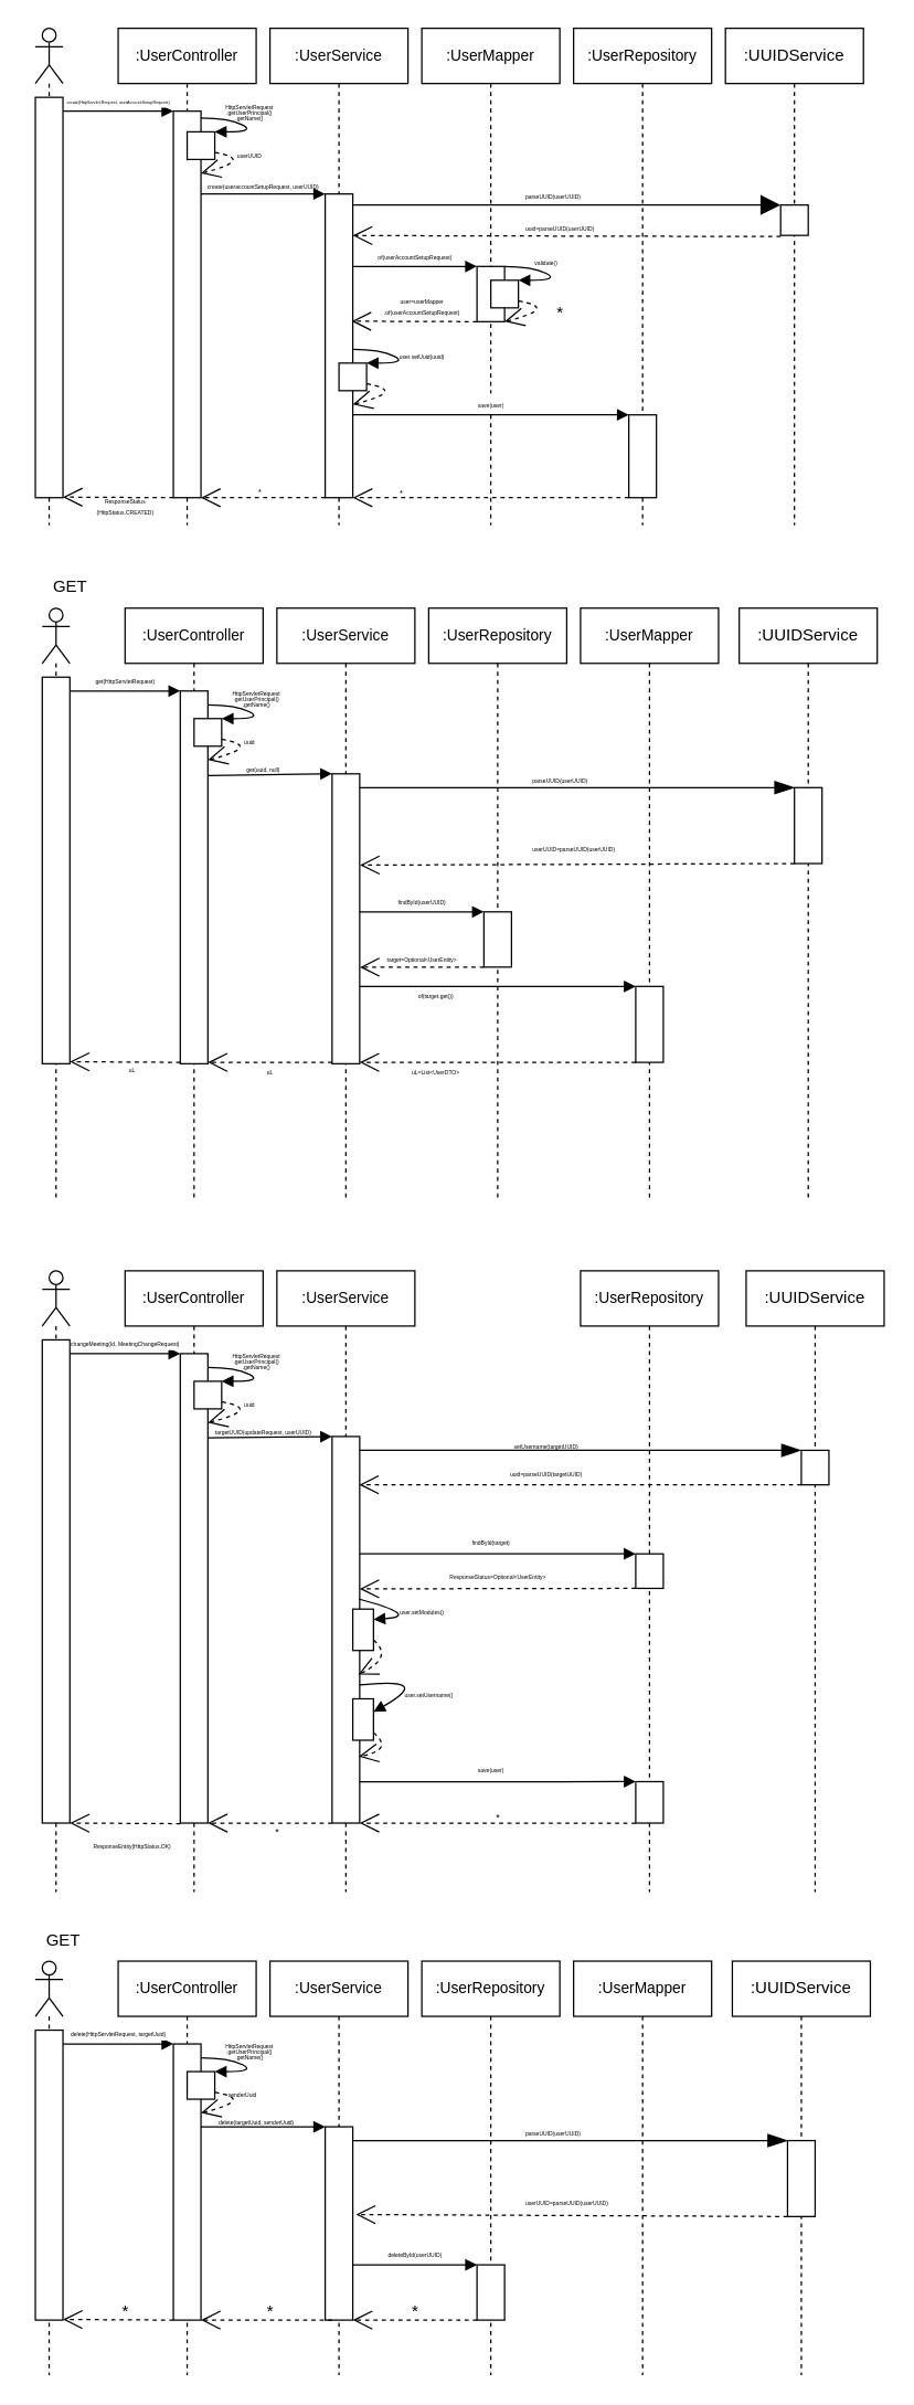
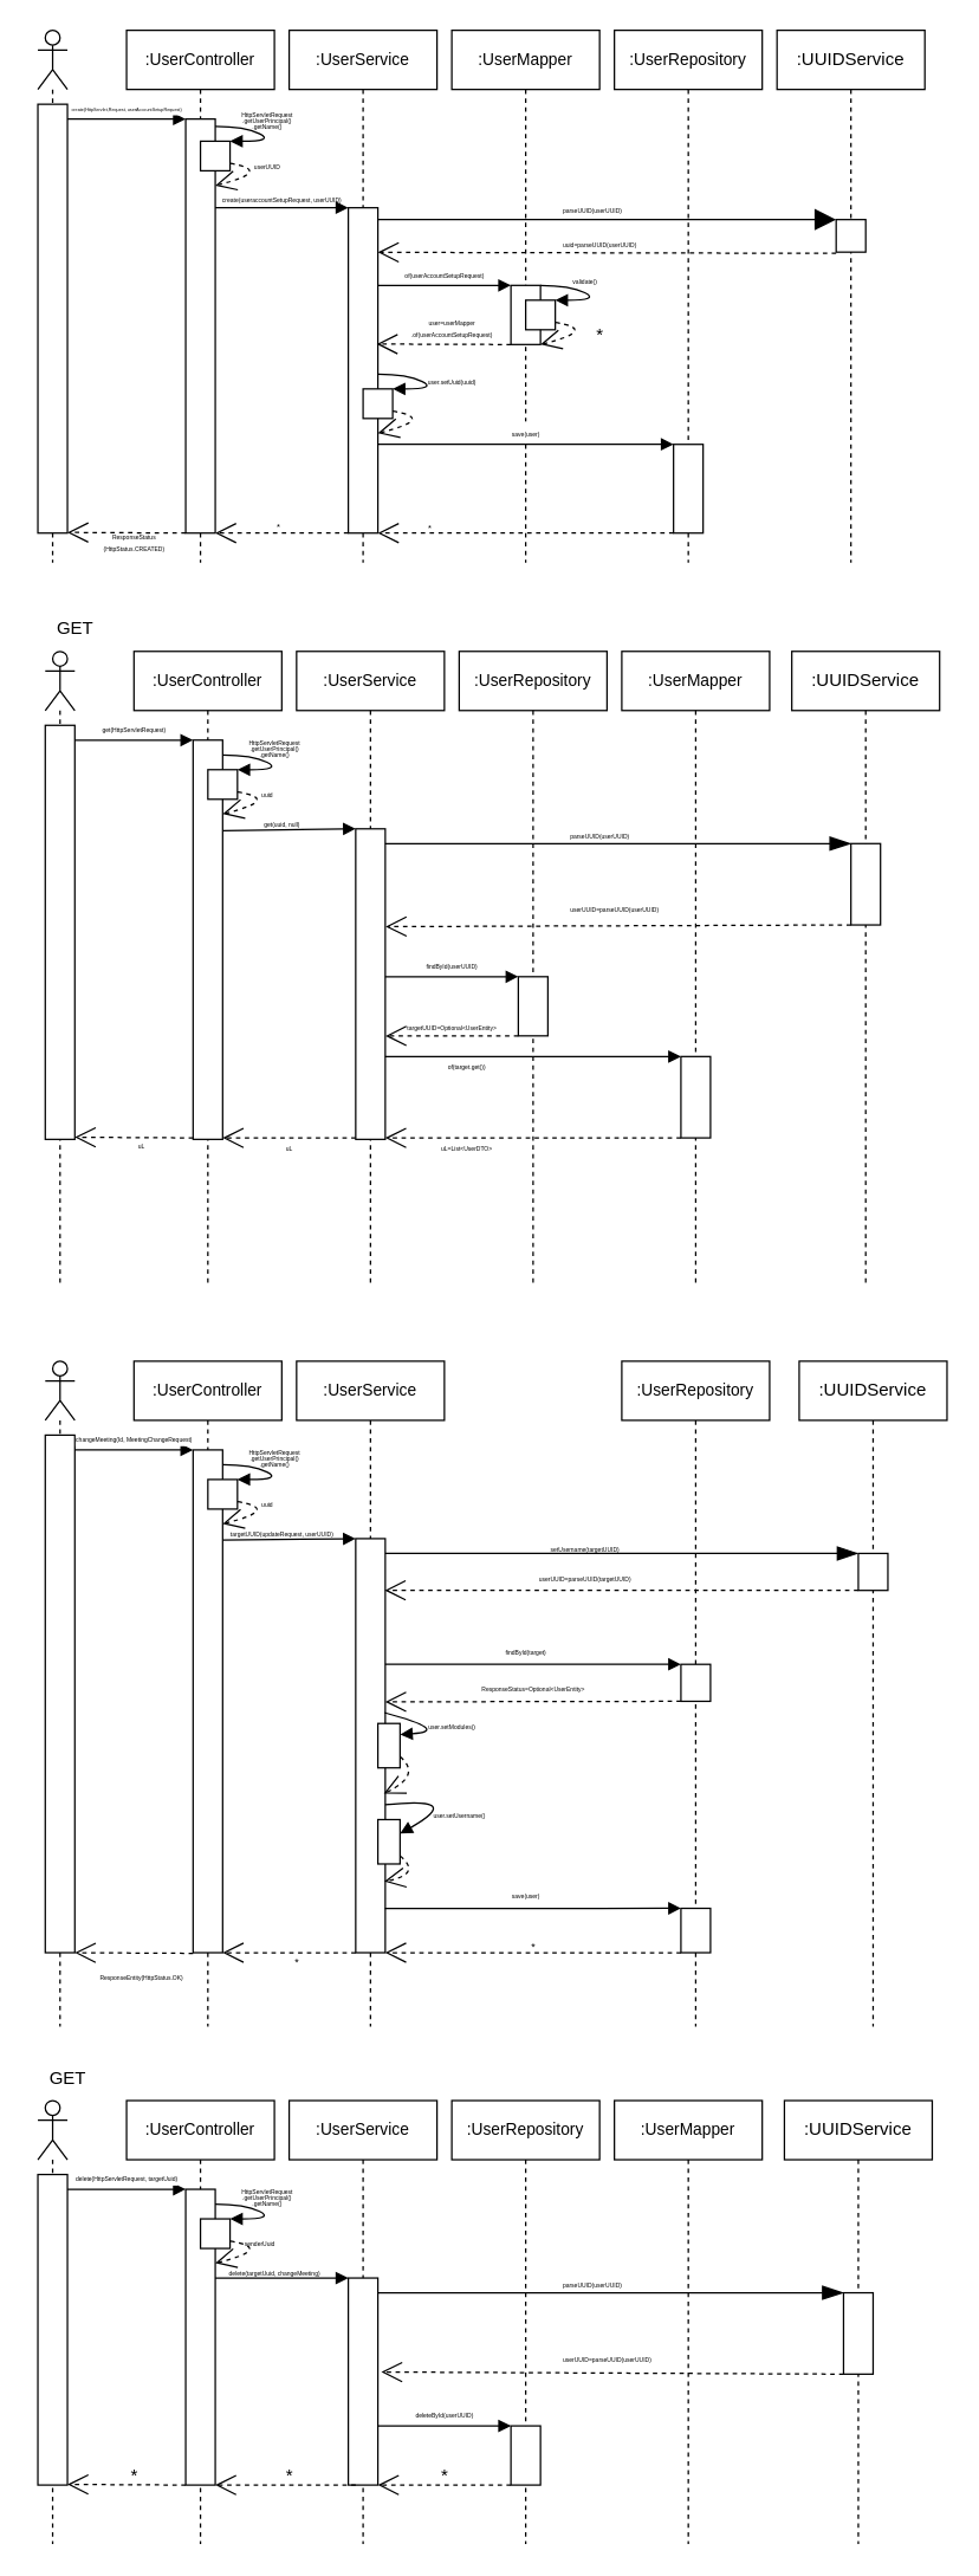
- <mxCell id="38" value="&lt;div style=&quot;line-height: 60%;&quot;&gt;&lt;span style=&quot;font-size: 4px;&quot;&gt;target=Optional&amp;lt;UserEntity&amp;gt;&lt;/span&gt;&lt;/div&gt;" style="text;html=1;align=center;verticalAlign=middle;resizable=0;points=[];autosize=1;strokeColor=none;fillColor=none;" vertex="1" parent="1"><mxGeometry x="270" y="684" width="70" height="20" as="geometry" /></mxCell>
+ <mxCell id="38" value="&lt;div style=&quot;line-height: 60%;&quot;&gt;&lt;span style=&quot;font-size: 4px;&quot;&gt;targetUUID=Optional&amp;lt;UserEntity&amp;gt;&lt;/span&gt;&lt;/div&gt;" style="text;html=1;align=center;verticalAlign=middle;resizable=0;points=[];autosize=1;strokeColor=none;fillColor=none;" vertex="1" parent="1"><mxGeometry x="270" y="684" width="70" height="20" as="geometry" /></mxCell>
- <mxCell id="116" value="&lt;font style=&quot;font-size: 4px;&quot;&gt;uuid=parseUUID(targetUUID)&lt;/font&gt;" style="text;html=1;align=center;verticalAlign=middle;resizable=0;points=[];autosize=1;strokeColor=none;fillColor=none;" vertex="1" parent="1"><mxGeometry x="355" y="1050" width="80" height="30" as="geometry" /></mxCell>
+ <mxCell id="116" value="&lt;font style=&quot;font-size: 4px;&quot;&gt;userUUID=parseUUID(targetUUID)&lt;/font&gt;" style="text;html=1;align=center;verticalAlign=middle;resizable=0;points=[];autosize=1;strokeColor=none;fillColor=none;" vertex="1" parent="1"><mxGeometry x="355" y="1050" width="80" height="30" as="geometry" /></mxCell>
- <mxCell id="148" value="&lt;font style=&quot;font-size: 4px;&quot;&gt;delete(targetUuid, senderUuid)&lt;/font&gt;" style="text;html=1;align=center;verticalAlign=middle;resizable=0;points=[];autosize=1;strokeColor=none;fillColor=none;" vertex="1" parent="1"><mxGeometry x="145" y="1520" width="80" height="30" as="geometry" /></mxCell>
+ <mxCell id="148" value="&lt;font style=&quot;font-size: 4px;&quot;&gt;delete(targetUuid, changeMeeting)&lt;/font&gt;" style="text;html=1;align=center;verticalAlign=middle;resizable=0;points=[];autosize=1;strokeColor=none;fillColor=none;" vertex="1" parent="1"><mxGeometry x="145" y="1520" width="80" height="30" as="geometry" /></mxCell>
